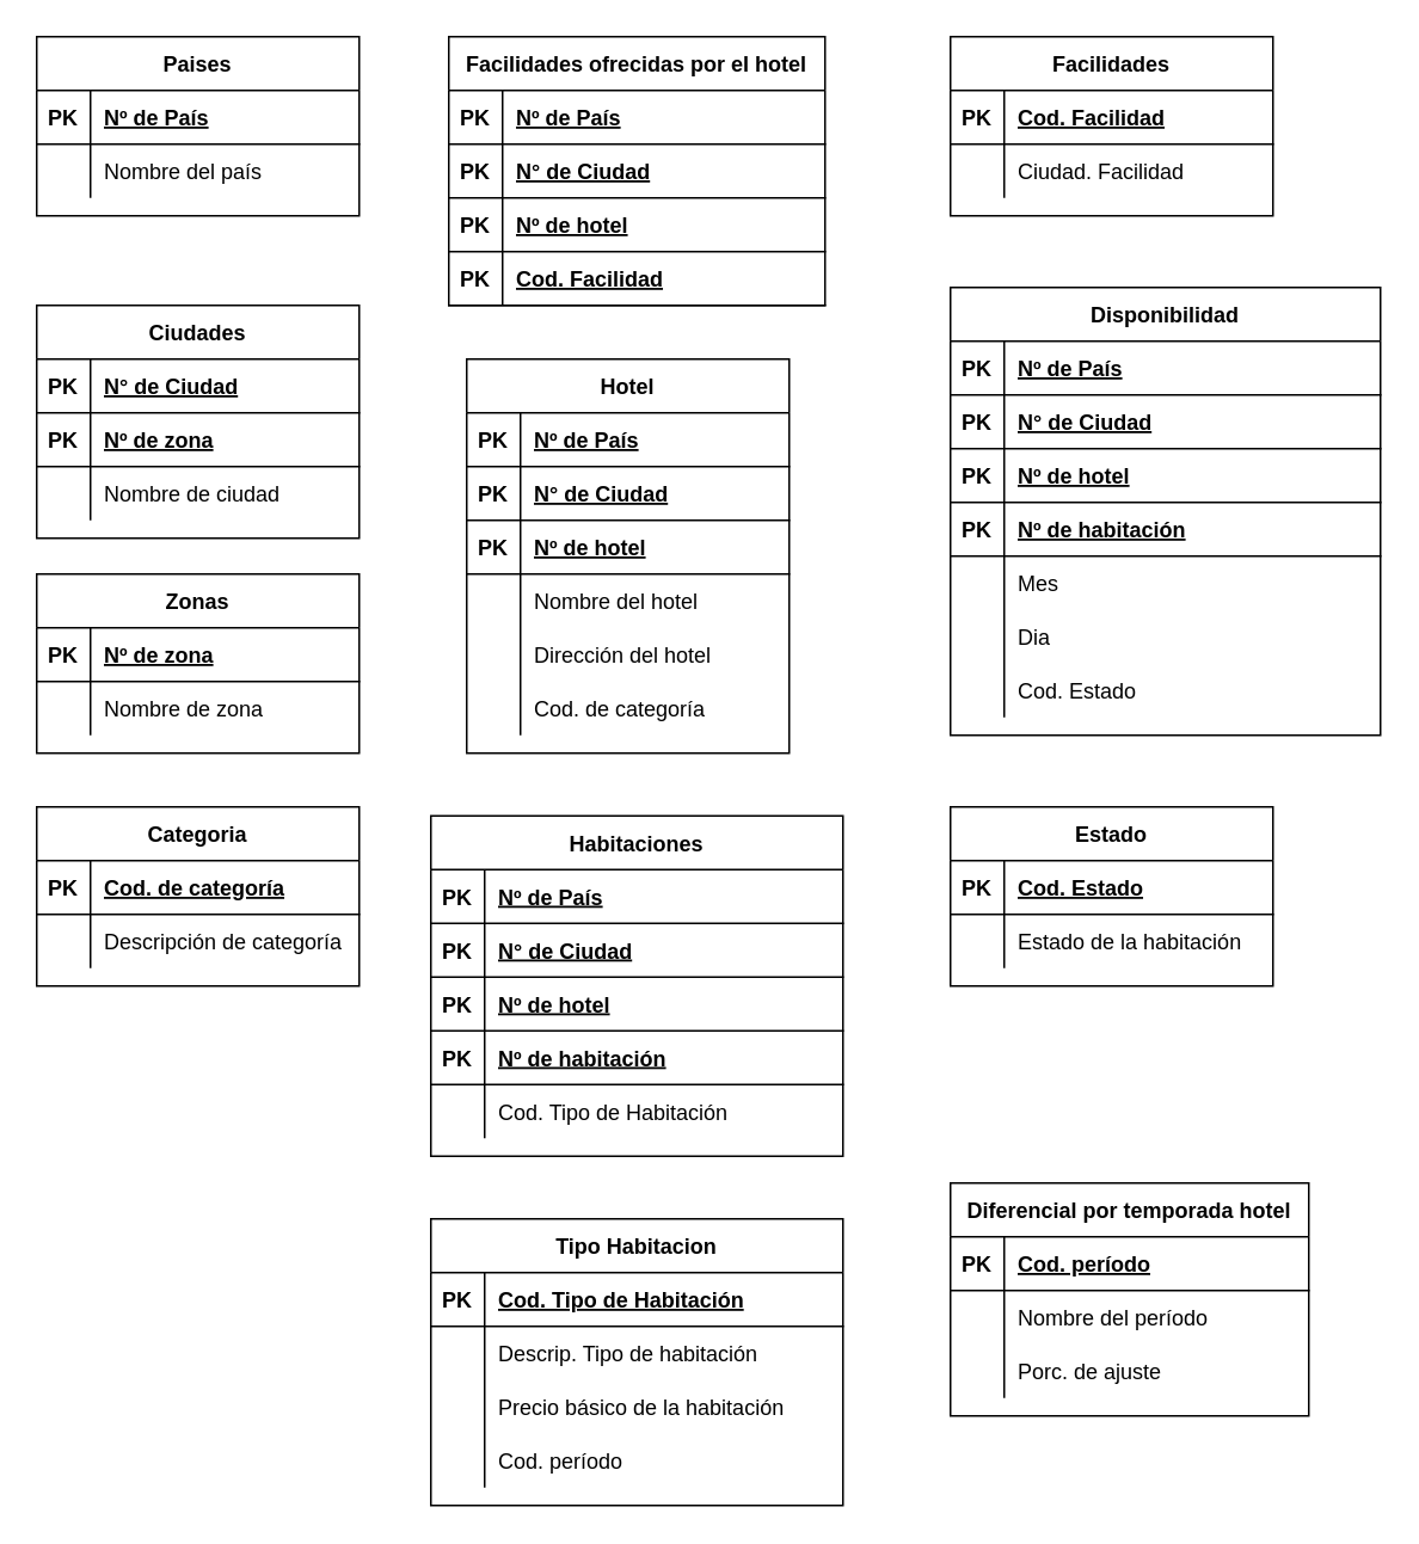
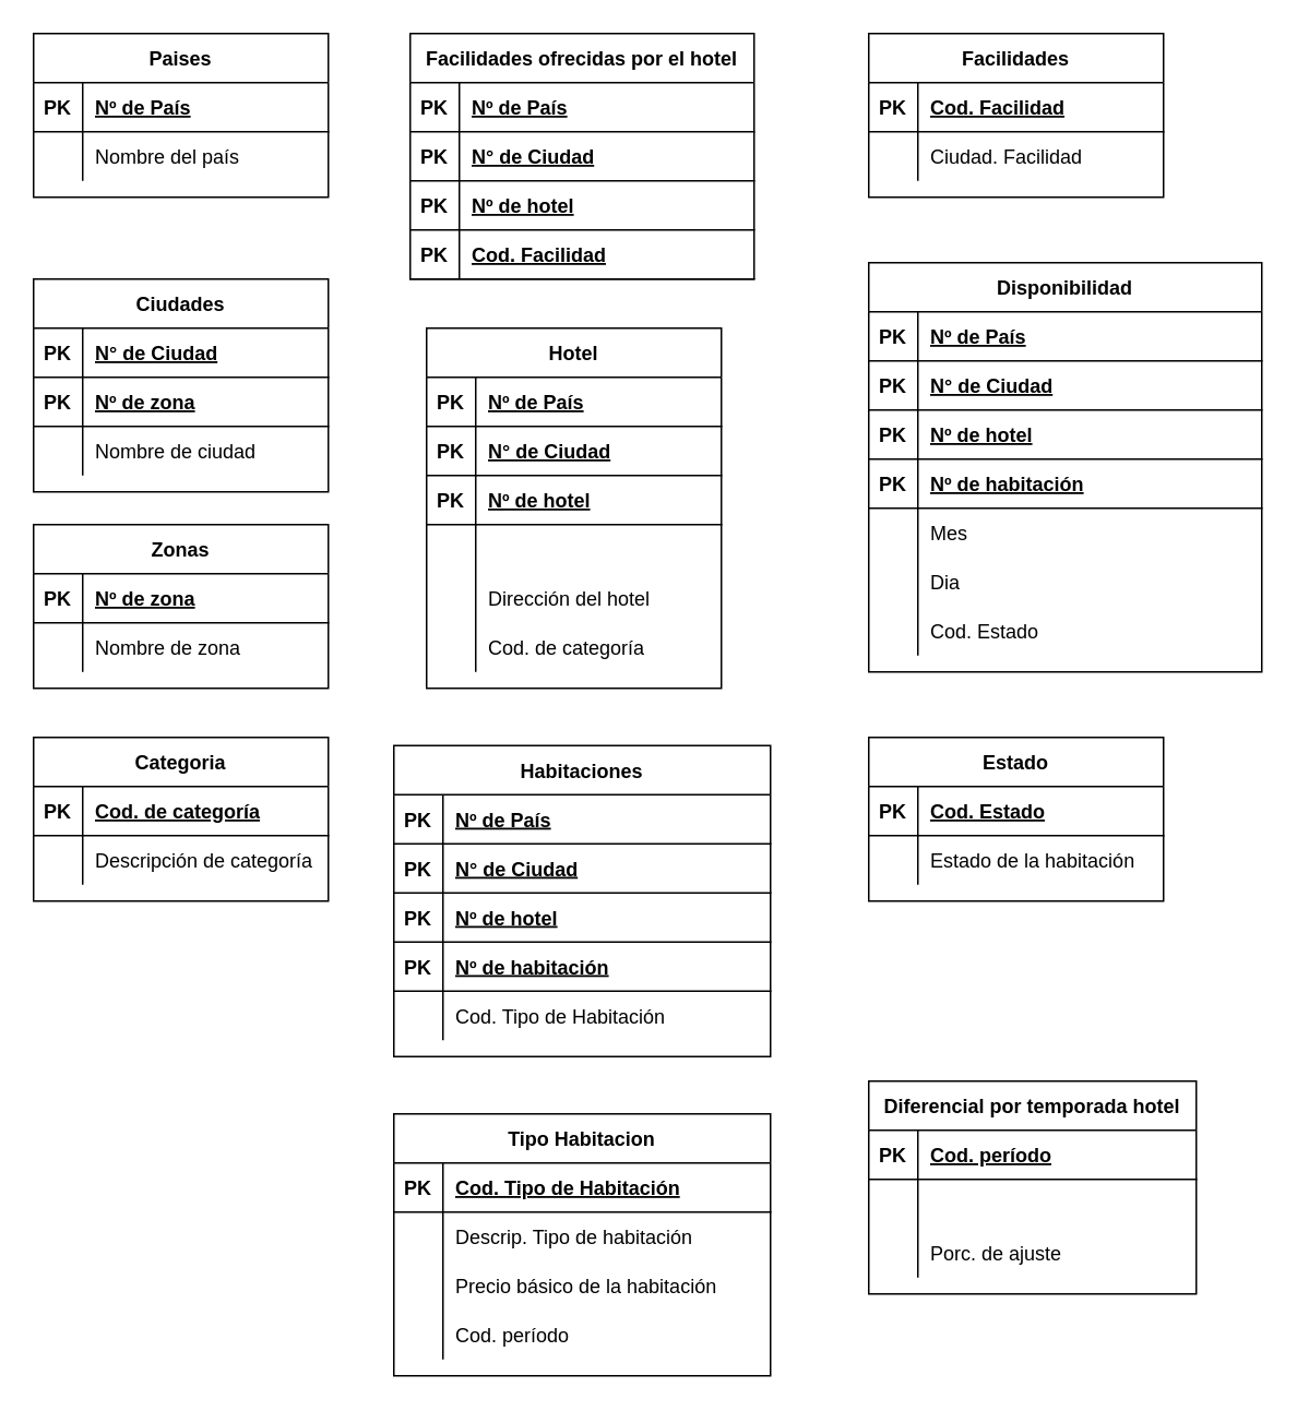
- <mxCell id="27" value="Nombre del hotel " style="shape=partialRectangle;connectable=0;fillColor=none;top=0;left=0;bottom=0;right=0;align=left;spacingLeft=6;overflow=hidden;" parent="25" vertex="1"><mxGeometry x="30" width="150" height="30" as="geometry" /></mxCell>
- <mxCell id="136" value="Nombre del período" style="shape=partialRectangle;connectable=0;fillColor=none;top=0;left=0;bottom=0;right=0;align=left;spacingLeft=6;overflow=hidden;" vertex="1" parent="134"><mxGeometry x="30" width="170" height="30" as="geometry" /></mxCell>
